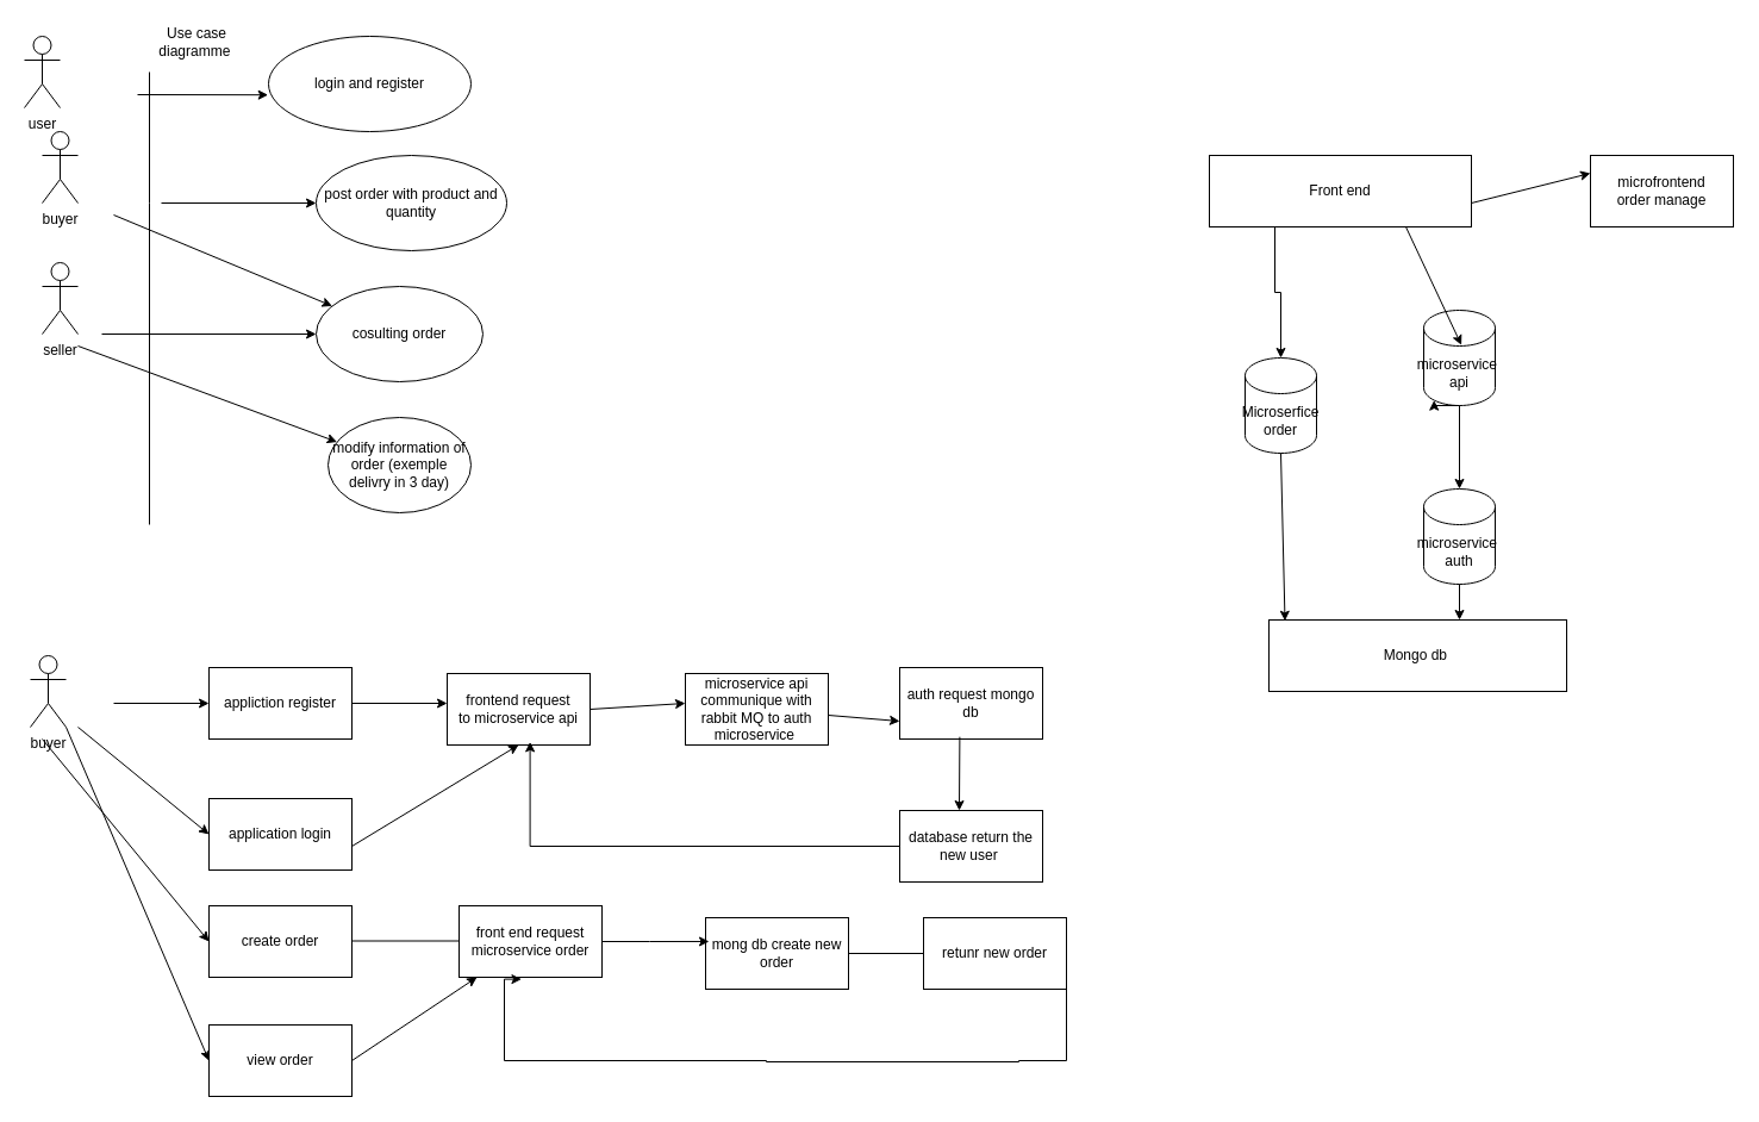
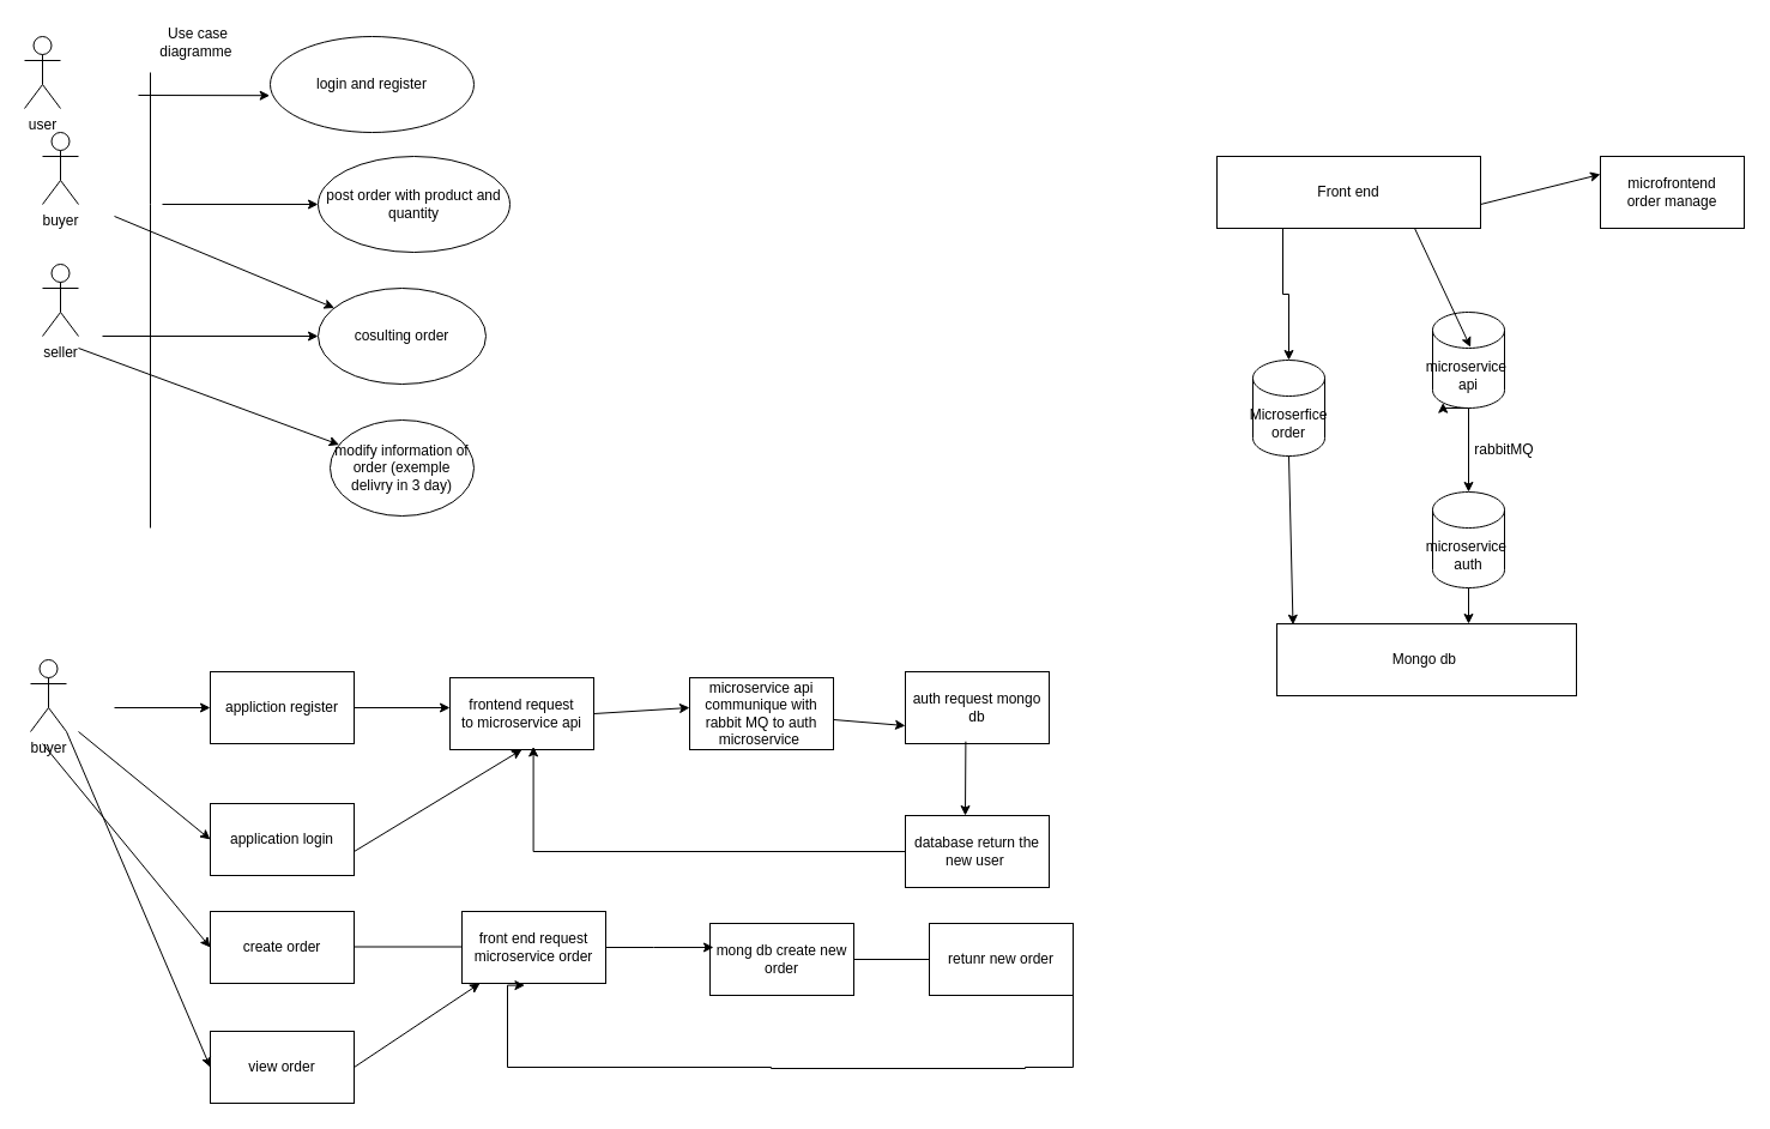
+ <mxCell id="54" value="rabbitMQ" style="text;html=1;align=center;verticalAlign=middle;whiteSpace=wrap;rounded=0;" vertex="1" parent="1"><mxGeometry x="1225" y="360" width="60" height="30" as="geometry" /></mxCell>
